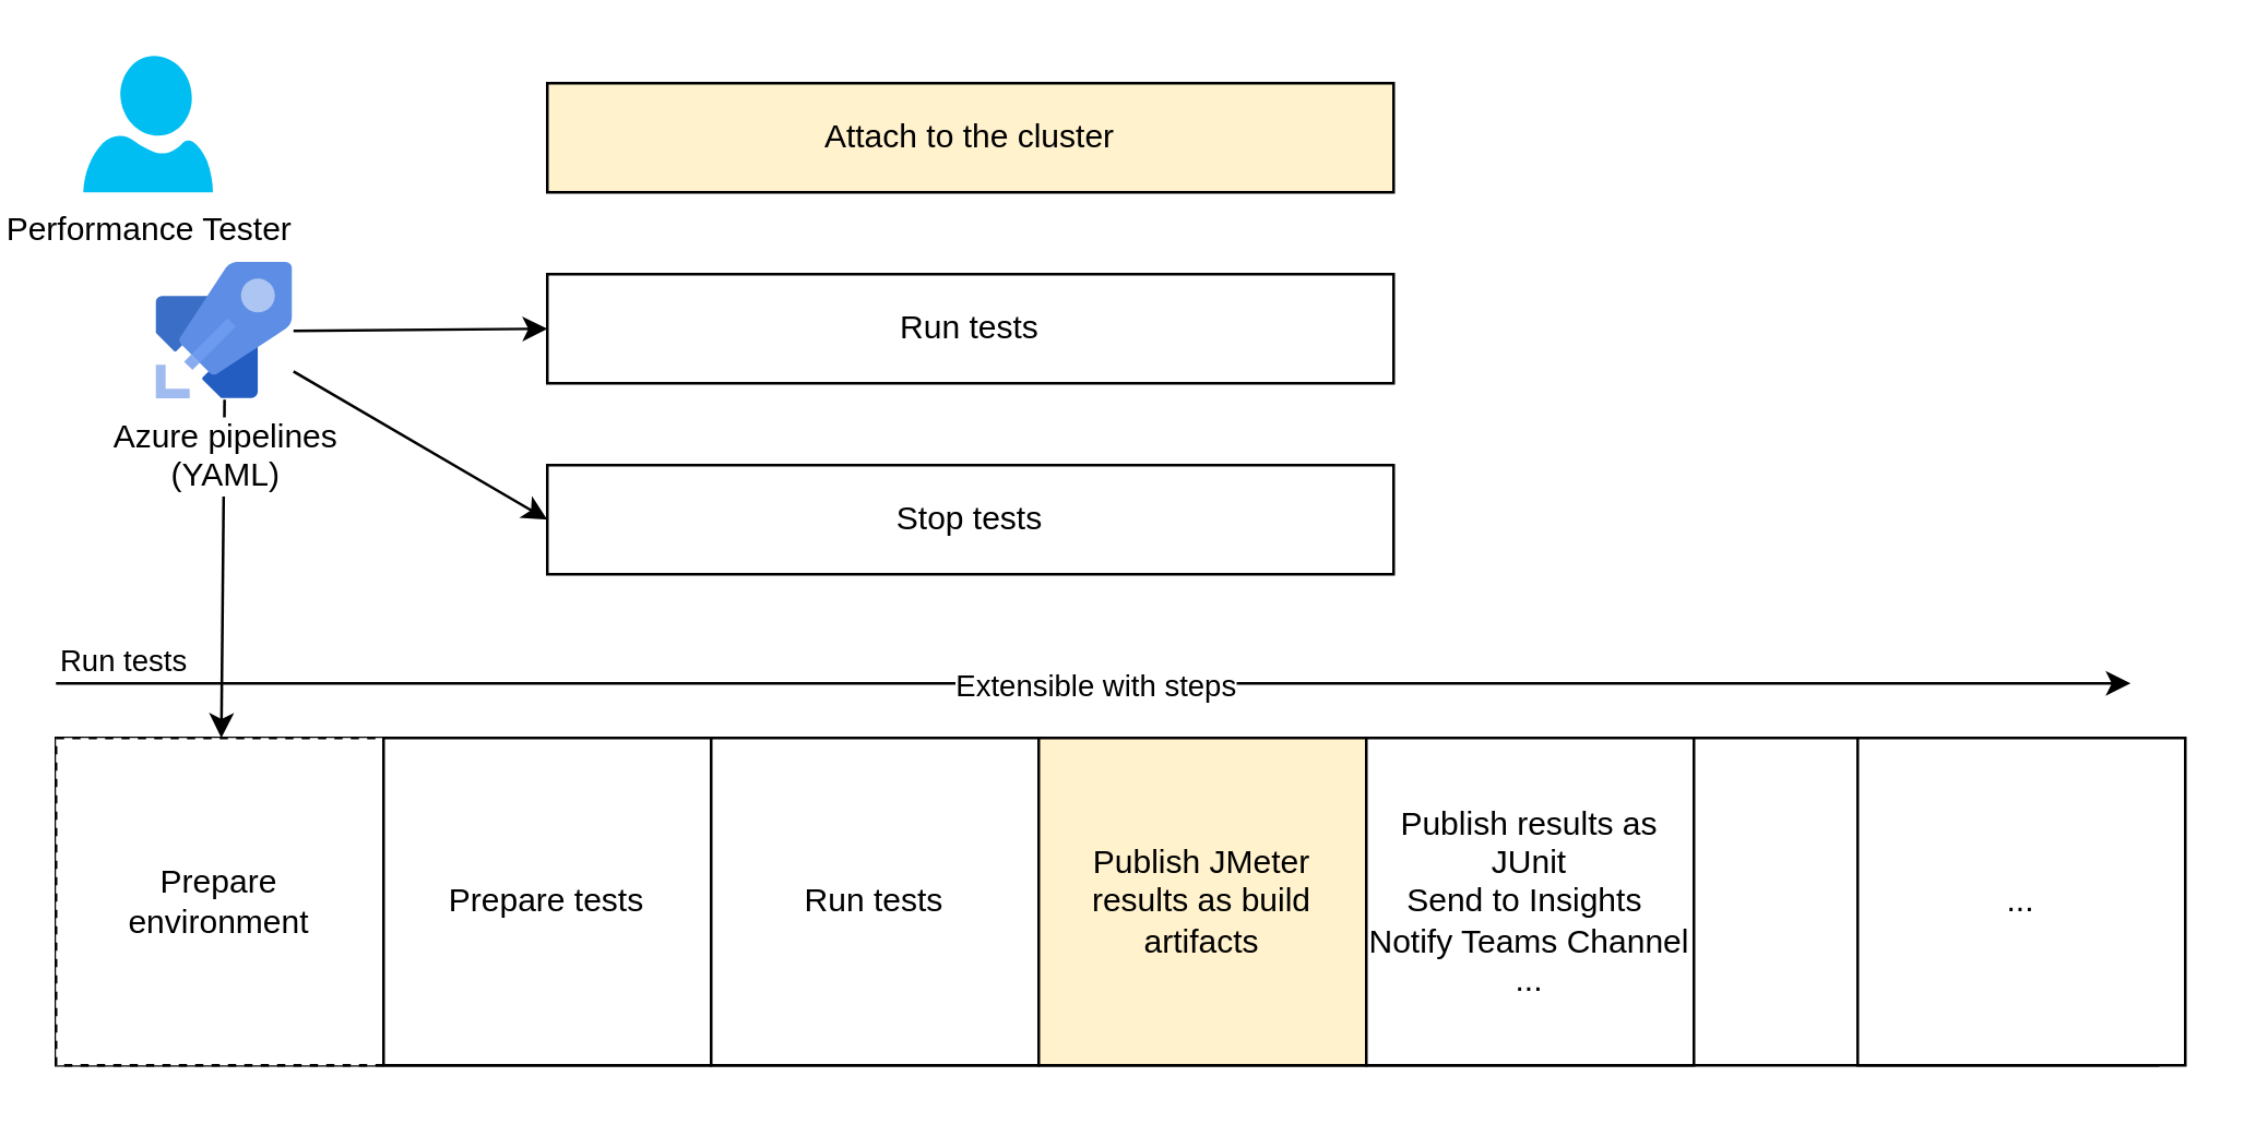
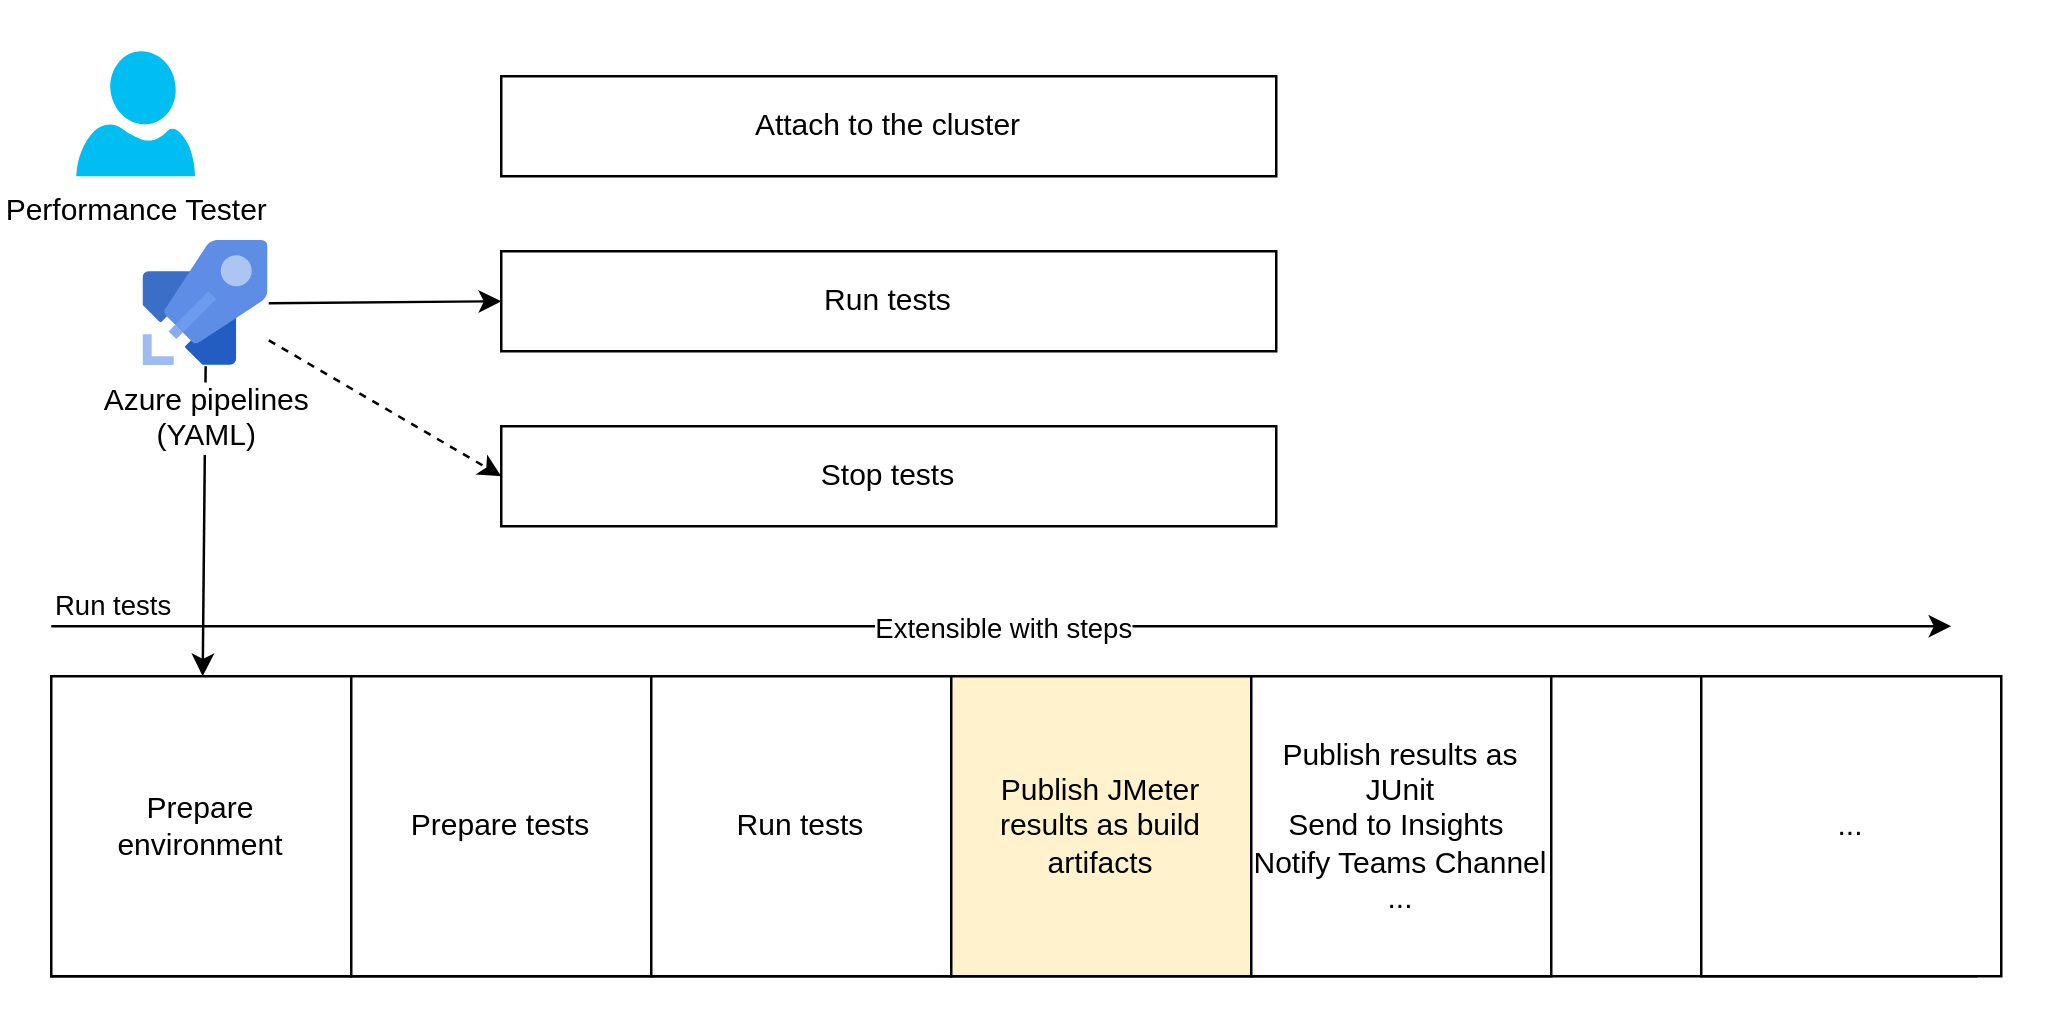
- <mxCell id="6" value="Attach to the cluster" style="rounded=0;whiteSpace=wrap;html=1;fillColor=#fff2cc;" vertex="1" parent="1"><mxGeometry x="200" y="30" width="310" height="40" as="geometry" /></mxCell>
+ <mxCell id="6" value="Attach to the cluster" style="rounded=0;whiteSpace=wrap;html=1;" vertex="1" parent="1"><mxGeometry x="200" y="30" width="310" height="40" as="geometry" /></mxCell>
- <mxCell id="4" style="rounded=0;orthogonalLoop=1;jettySize=auto;html=1;entryX=0;entryY=0.5;entryDx=0;entryDy=0;" edge="1" parent="1" source="5" target="8"><mxGeometry relative="1" as="geometry" /></mxCell>
+ <mxCell id="4" style="rounded=0;orthogonalLoop=1;jettySize=auto;html=1;entryX=0;entryY=0.5;entryDx=0;entryDy=0;dashed=1;" edge="1" parent="1" source="5" target="8"><mxGeometry relative="1" as="geometry" /></mxCell>
- <mxCell id="11" value="Prepare &lt;br&gt;environment" style="whiteSpace=wrap;html=1;aspect=fixed;dashed=1;" vertex="1" parent="1"><mxGeometry x="20" y="270" width="120" height="120" as="geometry" /></mxCell>
+ <mxCell id="11" value="Prepare &lt;br&gt;environment" style="whiteSpace=wrap;html=1;aspect=fixed;" vertex="1" parent="1"><mxGeometry x="20" y="270" width="120" height="120" as="geometry" /></mxCell>
